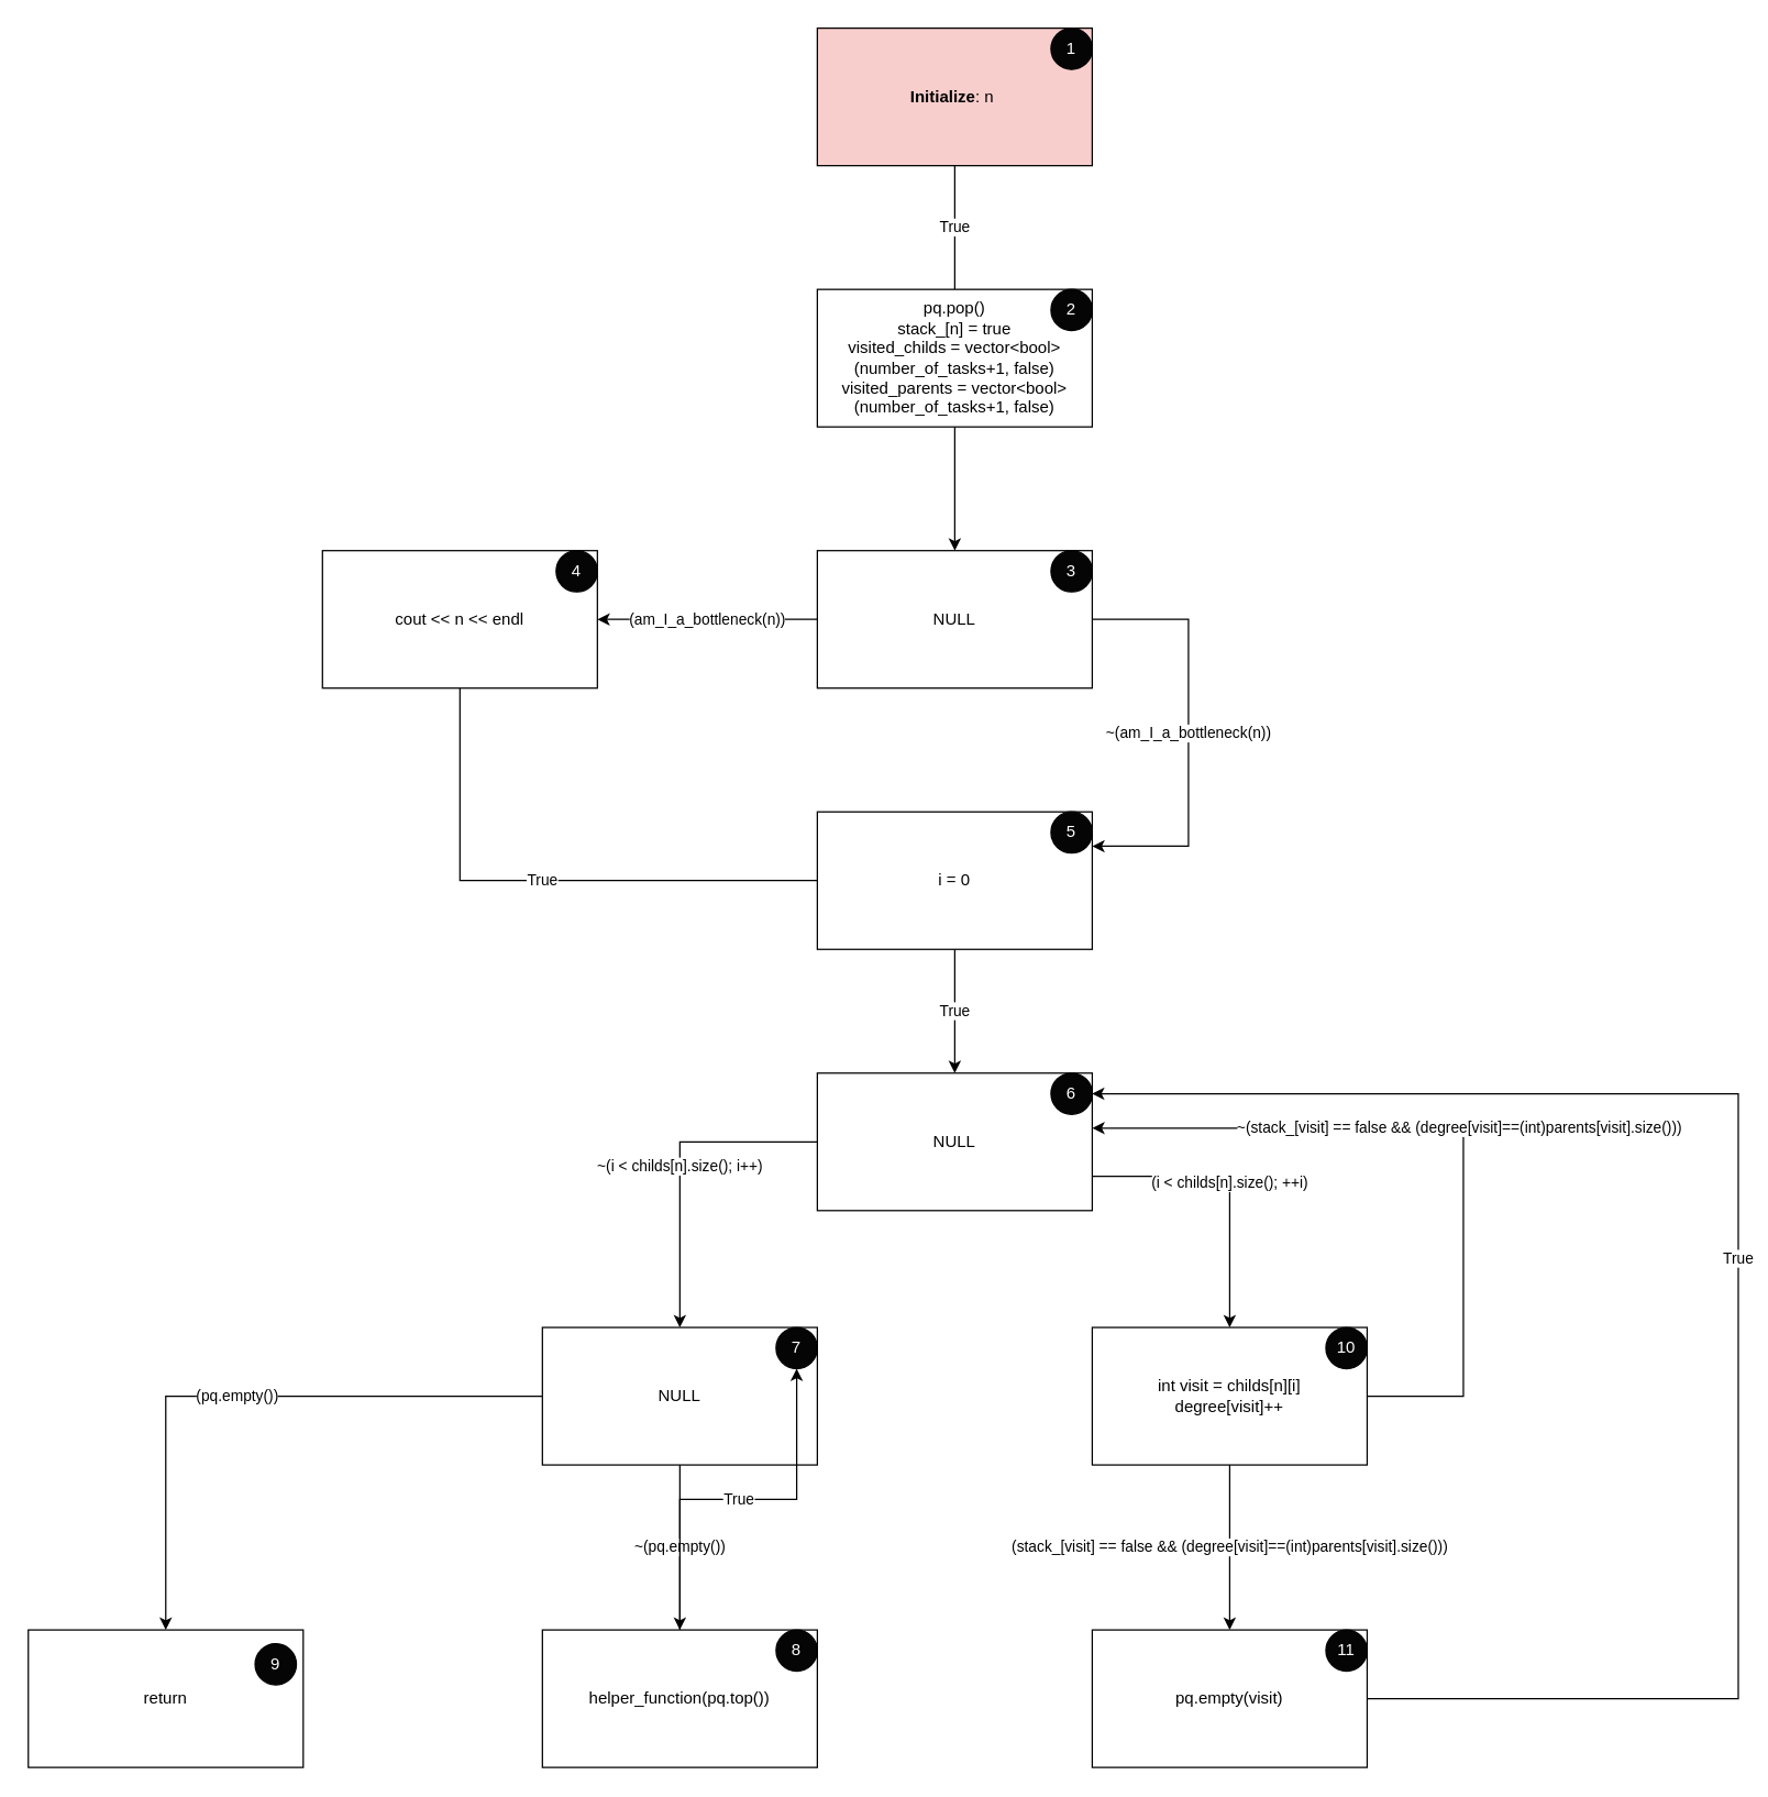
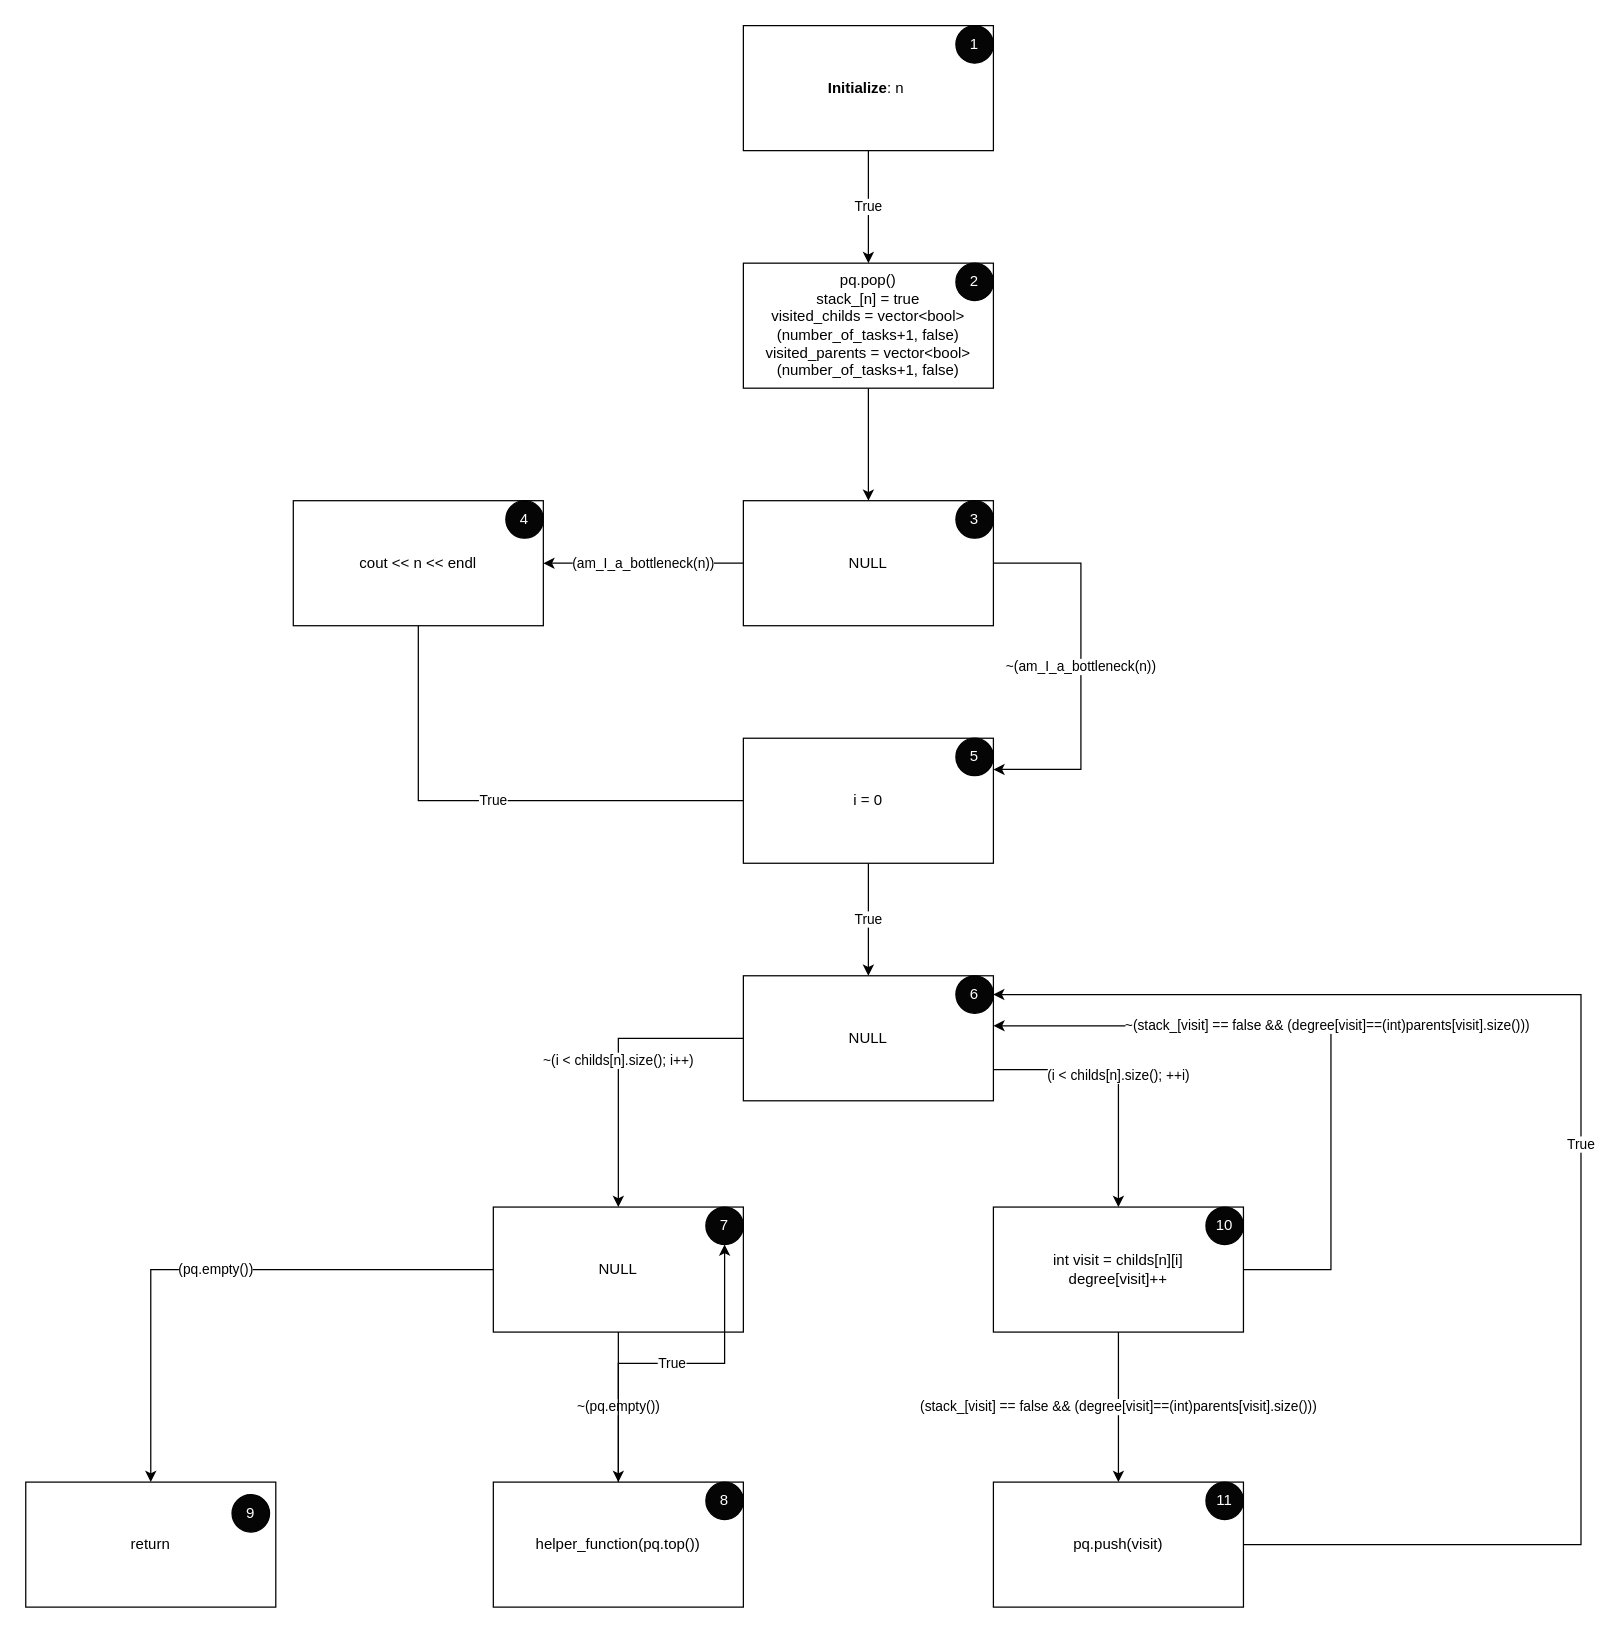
- <mxCell id="3" value="&lt;b&gt;Initialize&lt;/b&gt;: n&amp;nbsp;" style="rounded=0;whiteSpace=wrap;html=1;fillColor=#f8cecc;" parent="1" vertex="1"><mxGeometry x="594" y="20" width="200" height="100" as="geometry" /></mxCell>
+ <mxCell id="3" value="&lt;b&gt;Initialize&lt;/b&gt;: n&amp;nbsp;" style="rounded=0;whiteSpace=wrap;html=1;" parent="1" vertex="1"><mxGeometry x="594" y="20" width="200" height="100" as="geometry" /></mxCell>
- <mxCell id="2" value="True" style="edgeStyle=orthogonalEdgeStyle;rounded=0;orthogonalLoop=1;jettySize=auto;html=1;exitX=0.5;exitY=1;exitDx=0;exitDy=0;entryX=0.5;entryY=0;entryDx=0;entryDy=0;endArrow=none;" parent="1" source="3" target="5" edge="1"><mxGeometry relative="1" as="geometry" /></mxCell>
+ <mxCell id="2" value="True" style="edgeStyle=orthogonalEdgeStyle;rounded=0;orthogonalLoop=1;jettySize=auto;html=1;exitX=0.5;exitY=1;exitDx=0;exitDy=0;entryX=0.5;entryY=0;entryDx=0;entryDy=0;" parent="1" source="3" target="5" edge="1"><mxGeometry relative="1" as="geometry" /></mxCell>
- <mxCell id="25" value="pq.empty(visit)" style="rounded=0;whiteSpace=wrap;html=1;" parent="1" vertex="1"><mxGeometry x="794" y="1185" width="200" height="100" as="geometry" /></mxCell>
+ <mxCell id="25" value="pq.push(visit)" style="rounded=0;whiteSpace=wrap;html=1;" parent="1" vertex="1"><mxGeometry x="794" y="1185" width="200" height="100" as="geometry" /></mxCell>
